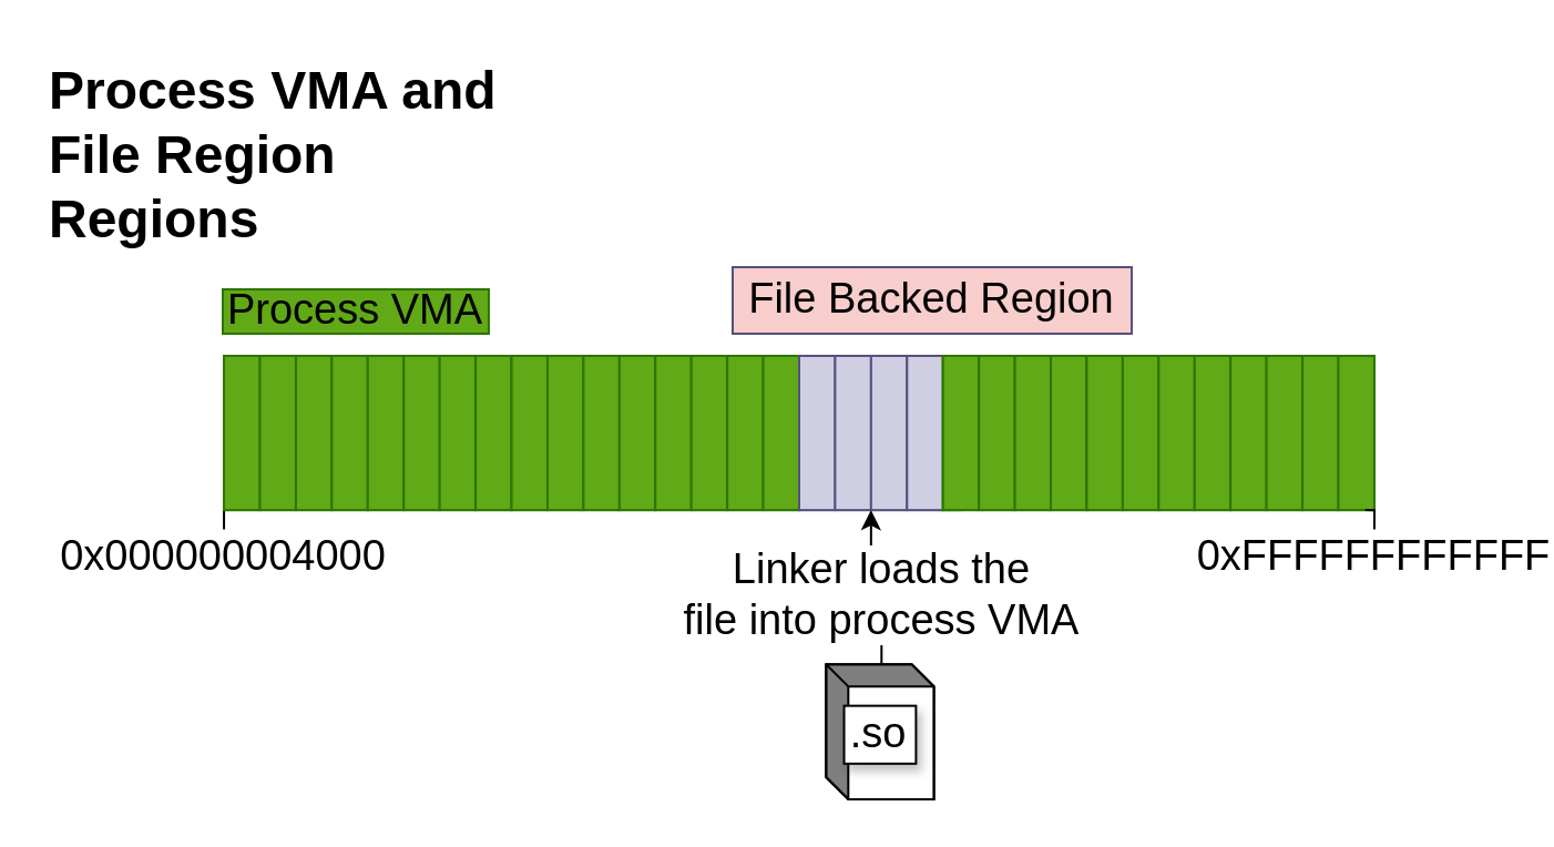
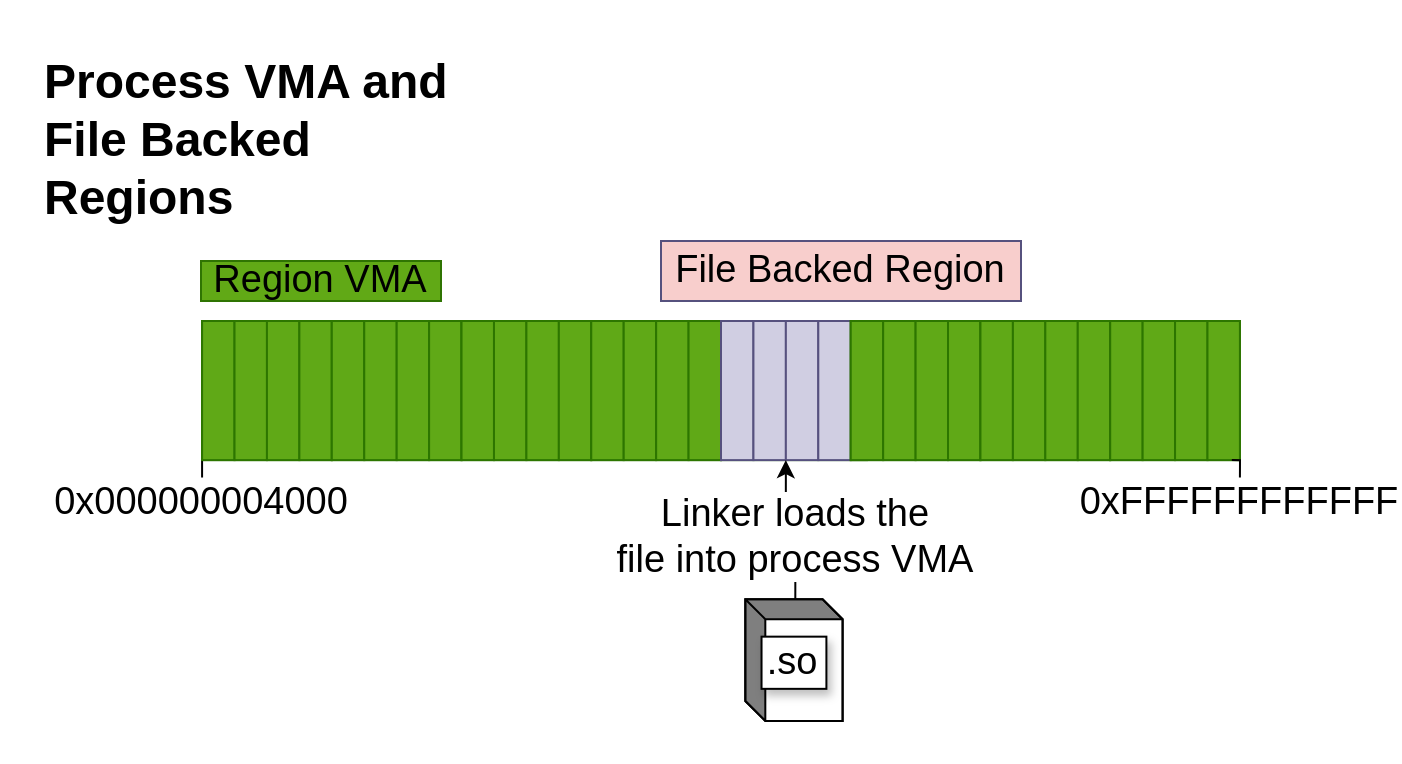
- <mxCell id="54" value="&lt;h1 style=&quot;margin-top: 0px;&quot;&gt;Process VMA and File Region Regions&lt;/h1&gt;" style="text;html=1;whiteSpace=wrap;overflow=hidden;rounded=0;" parent="1" vertex="1"><mxGeometry x="20" y="20" width="210" height="120" as="geometry" /></mxCell>
+ <mxCell id="54" value="&lt;h1 style=&quot;margin-top: 0px;&quot;&gt;Process VMA and File Backed Regions&lt;/h1&gt;" style="text;html=1;whiteSpace=wrap;overflow=hidden;rounded=0;" parent="1" vertex="1"><mxGeometry x="20" y="20" width="210" height="120" as="geometry" /></mxCell>
- <mxCell id="53" value="Process VMA" style="rounded=0;whiteSpace=wrap;html=1;fillColor=light-dark(#61a916, #1f2f1e);strokeColor=light-dark(#2f7402, #446e2c);fontSize=19;" parent="1" vertex="1"><mxGeometry x="100" y="130" width="120" height="20" as="geometry" /></mxCell>
+ <mxCell id="53" value="Region VMA" style="rounded=0;whiteSpace=wrap;html=1;fillColor=light-dark(#61a916, #1f2f1e);strokeColor=light-dark(#2f7402, #446e2c);fontSize=19;" parent="1" vertex="1"><mxGeometry x="100" y="130" width="120" height="20" as="geometry" /></mxCell>
